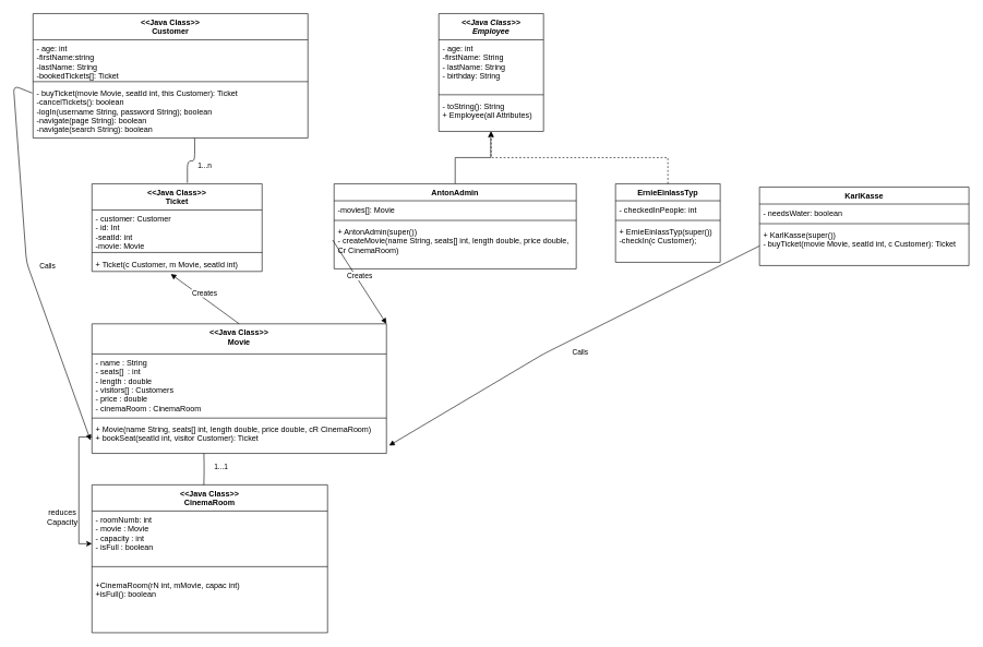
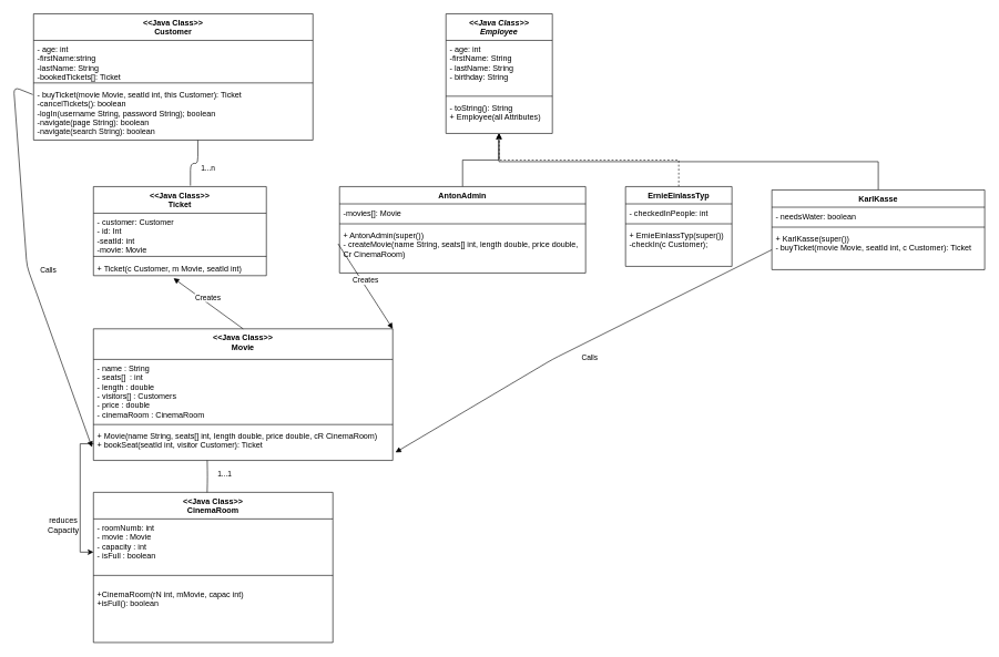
+ <mxCell id="33" style="edgeStyle=orthogonalEdgeStyle;rounded=0;orthogonalLoop=1;jettySize=auto;html=1;exitX=0.5;exitY=0;exitDx=0;exitDy=0;entryX=0.498;entryY=1;entryDx=0;entryDy=0;entryPerimeter=0;" parent="1" source="34" target="5" edge="1"><mxGeometry relative="1" as="geometry" /></mxCell>
